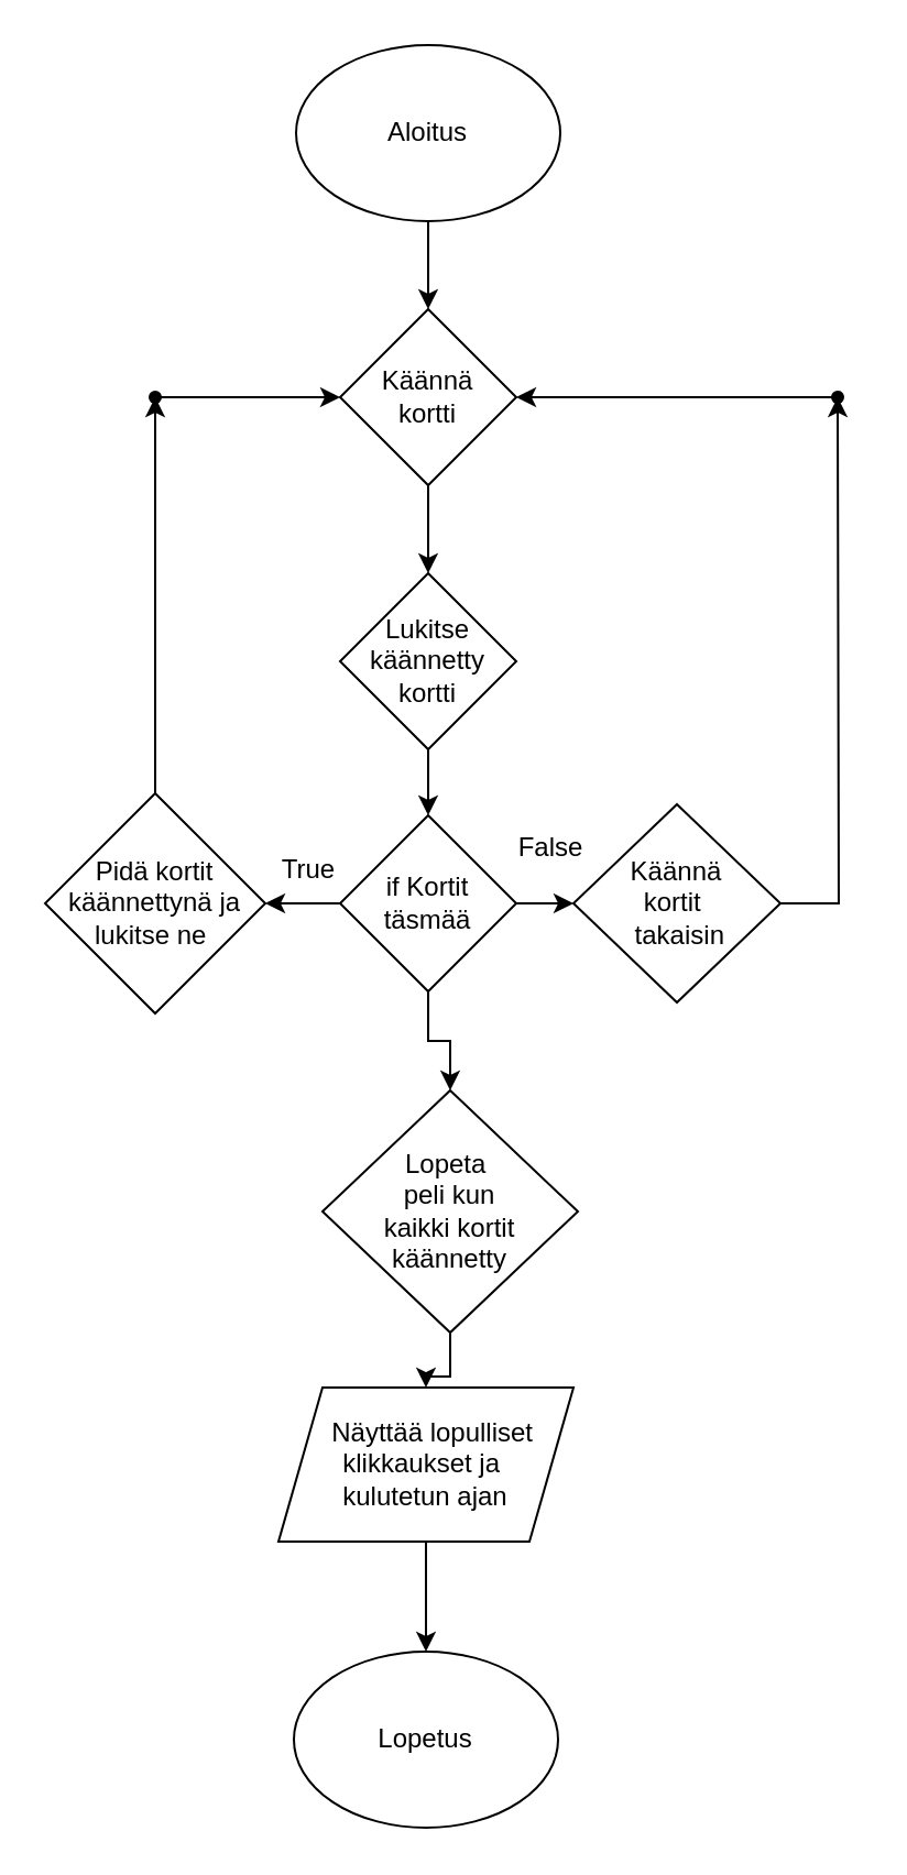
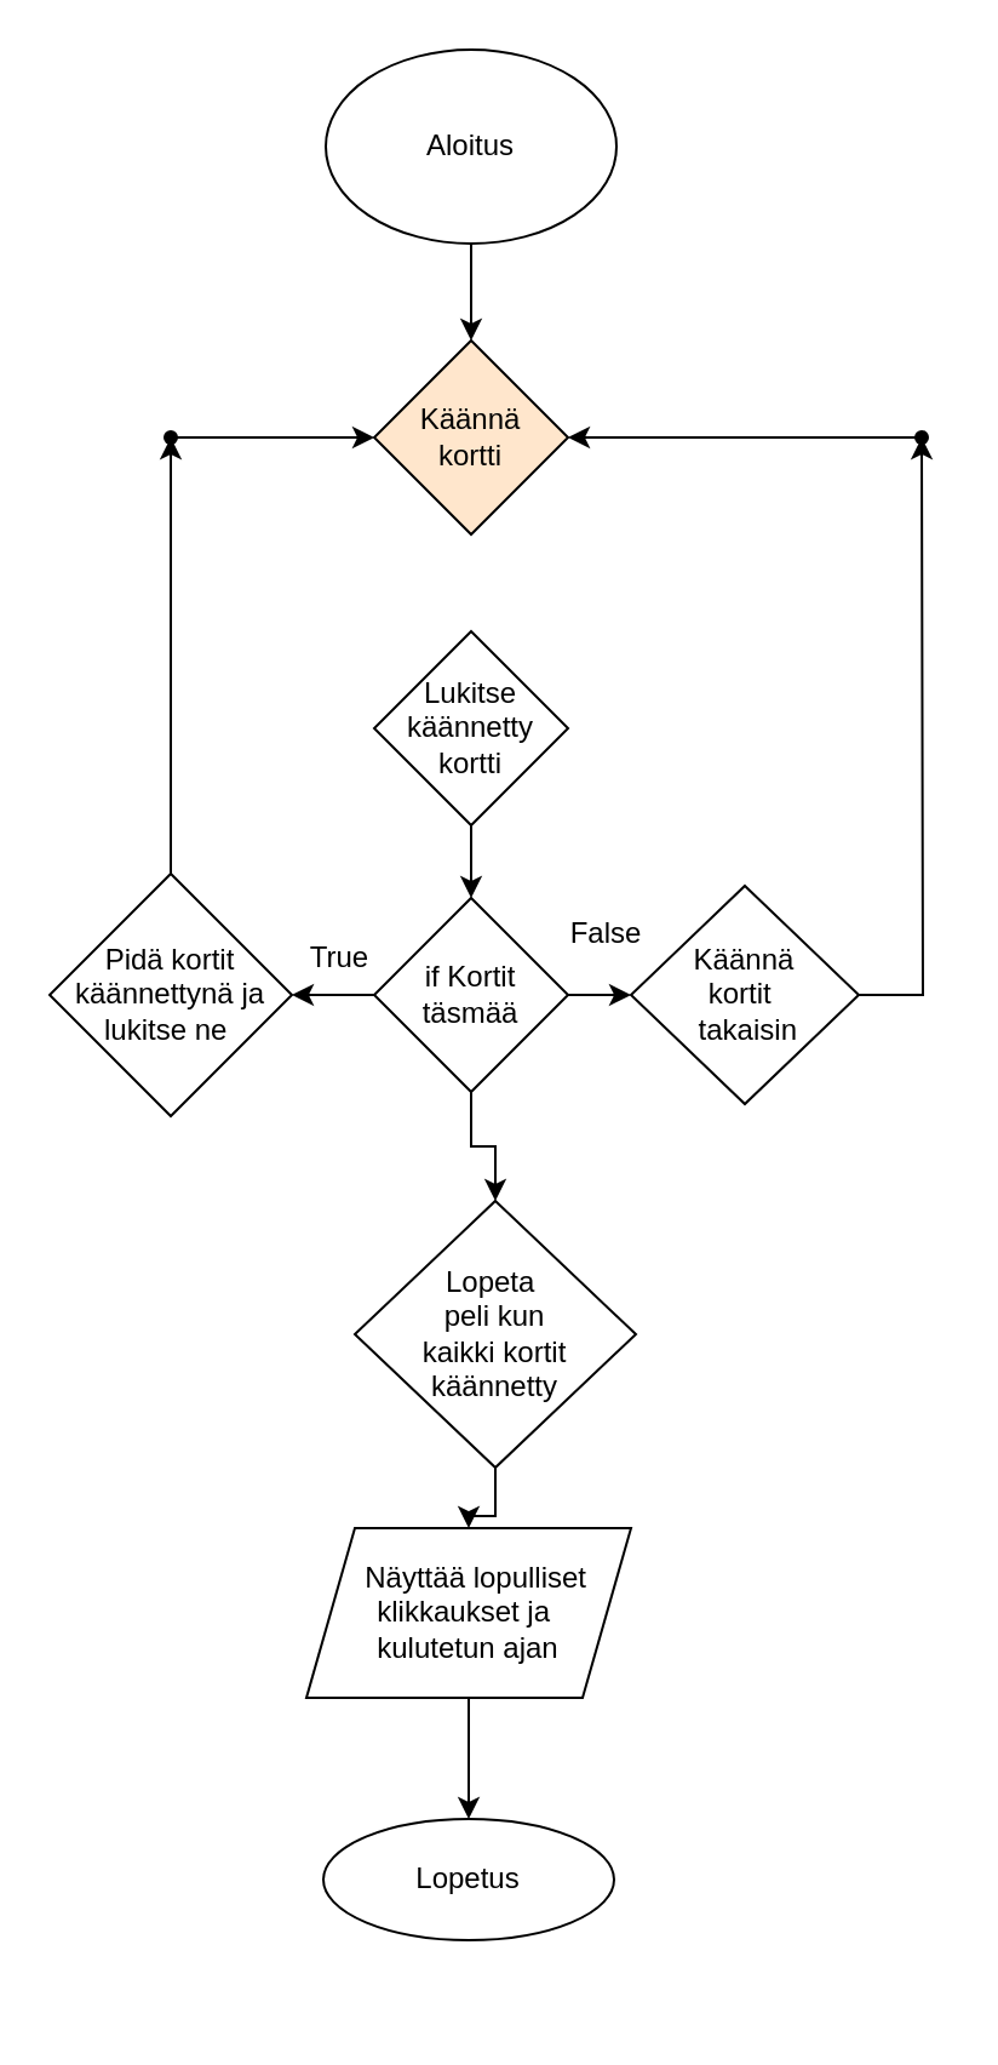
- <mxCell id="7" value="Käännä&lt;div&gt;kortti&lt;/div&gt;" style="rhombus;whiteSpace=wrap;html=1;" vertex="1" parent="1"><mxGeometry x="154" y="140" width="80" height="80" as="geometry" /></mxCell>
+ <mxCell id="7" value="Käännä&lt;div&gt;kortti&lt;/div&gt;" style="rhombus;whiteSpace=wrap;html=1;fillColor=#ffe6cc;" vertex="1" parent="1"><mxGeometry x="154" y="140" width="80" height="80" as="geometry" /></mxCell>
- <mxCell id="6" value="" style="edgeStyle=orthogonalEdgeStyle;rounded=0;orthogonalLoop=1;jettySize=auto;html=1;" edge="1" parent="1" source="7" target="5"><mxGeometry relative="1" as="geometry" /></mxCell>
- <mxCell id="24" value="Lopetus" style="ellipse;whiteSpace=wrap;html=1;" vertex="1" parent="1"><mxGeometry x="133" y="750" width="120" height="80" as="geometry" /></mxCell>
+ <mxCell id="24" value="Lopetus" style="ellipse;whiteSpace=wrap;html=1;" vertex="1" parent="1"><mxGeometry x="133" y="750" width="120" height="50" as="geometry" /></mxCell>
